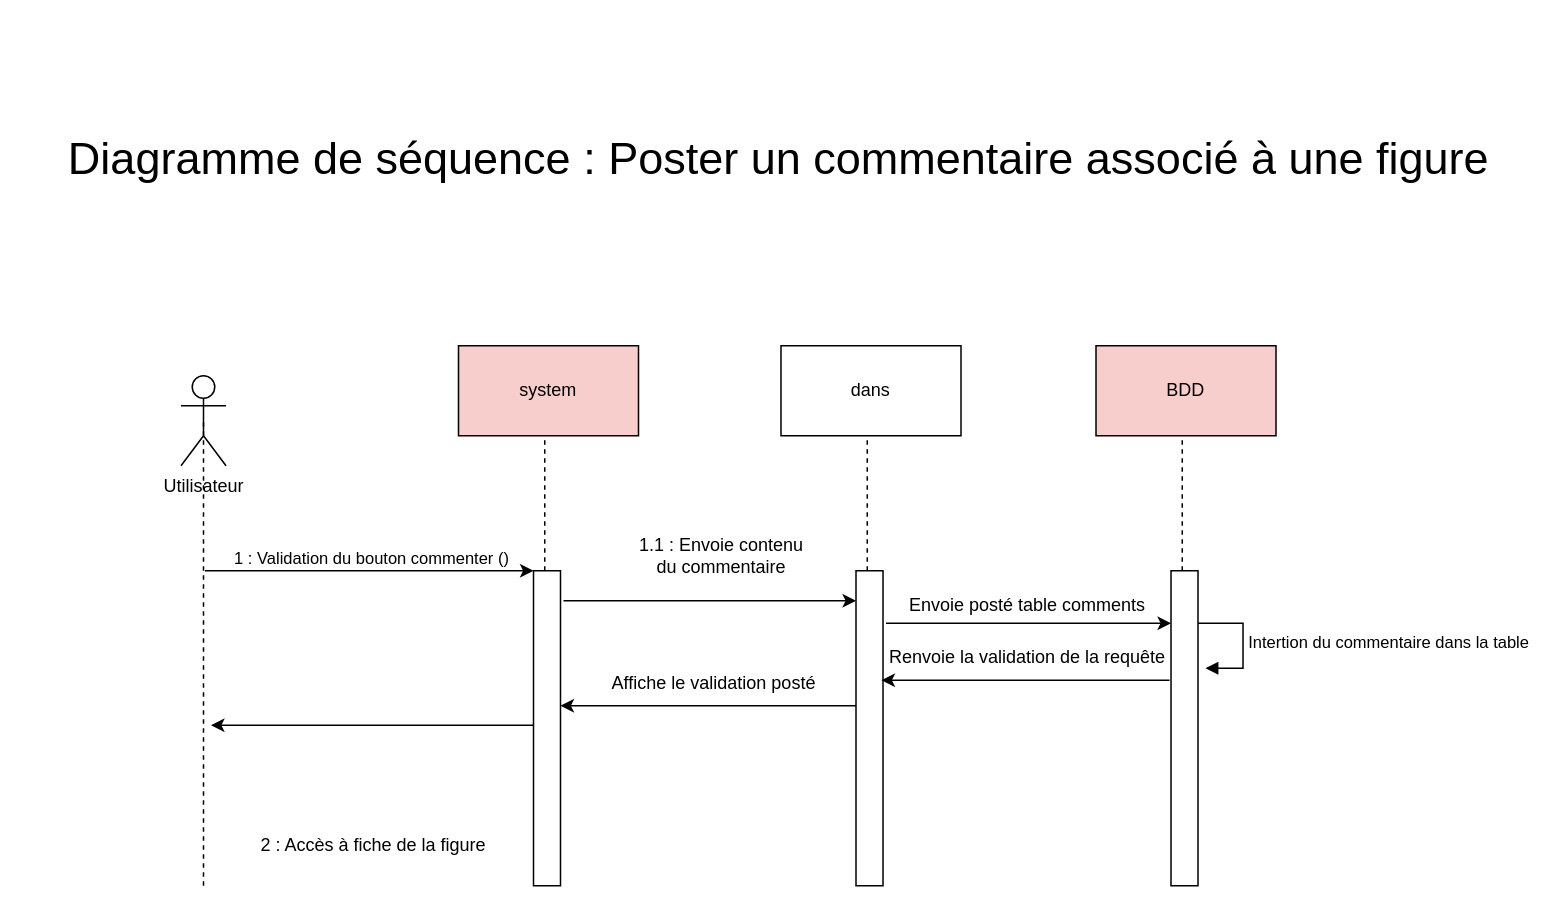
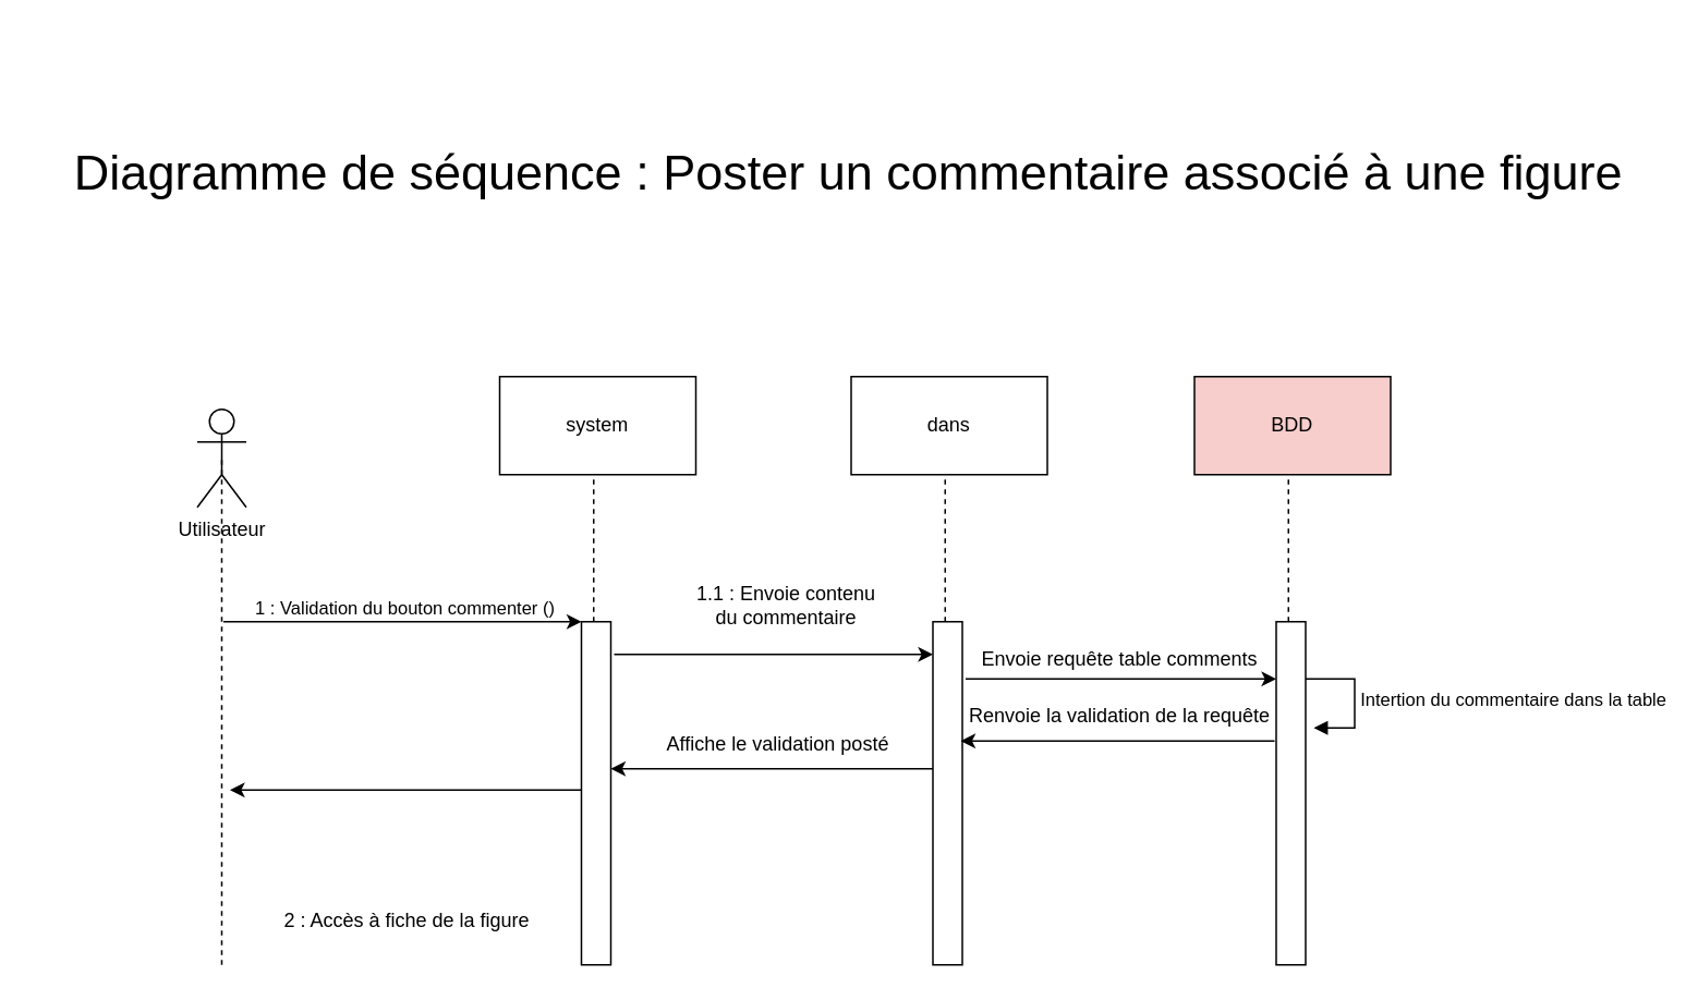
- <mxCell id="4" value="system" style="rounded=0;whiteSpace=wrap;html=1;fillColor=#f8cecc;" parent="1" vertex="1"><mxGeometry x="305" y="230" width="120" height="60" as="geometry" /></mxCell>
+ <mxCell id="4" value="system" style="rounded=0;whiteSpace=wrap;html=1;" parent="1" vertex="1"><mxGeometry x="305" y="230" width="120" height="60" as="geometry" /></mxCell>
- <mxCell id="17" value="Envoie posté table comments" style="text;html=1;align=center;verticalAlign=middle;resizable=0;points=[];autosize=1;strokeColor=none;fillColor=none;" parent="1" vertex="1"><mxGeometry x="589" y="388" width="190" height="30" as="geometry" /></mxCell>
+ <mxCell id="17" value="Envoie requête table comments" style="text;html=1;align=center;verticalAlign=middle;resizable=0;points=[];autosize=1;strokeColor=none;fillColor=none;" parent="1" vertex="1"><mxGeometry x="589" y="388" width="190" height="30" as="geometry" /></mxCell>
